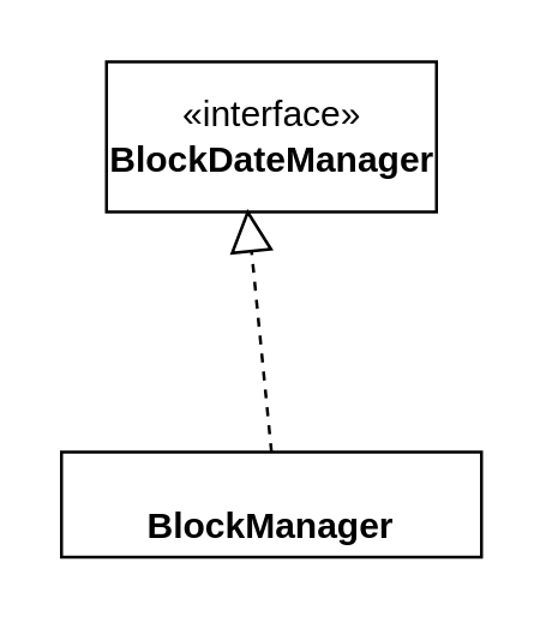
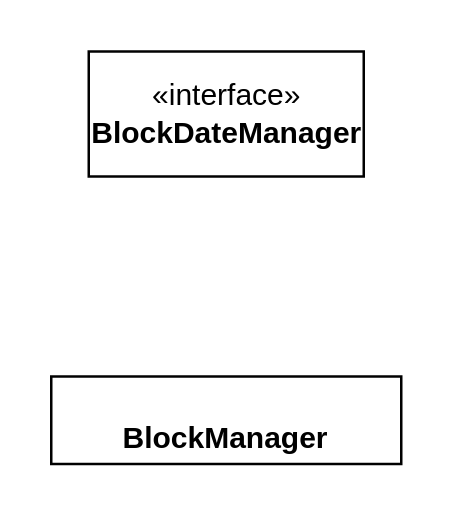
- <mxCell id="4" value="" style="endArrow=block;dashed=1;endFill=0;endSize=12;html=1;entryX=0.427;entryY=0.98;entryDx=0;entryDy=0;entryPerimeter=0;exitX=0.5;exitY=0;exitDx=0;exitDy=0;" edge="1" parent="1" source="3" target="2"><mxGeometry width="160" relative="1" as="geometry"><mxPoint x="-110" y="60" as="sourcePoint" /><mxPoint x="50" y="60" as="targetPoint" /></mxGeometry></mxCell>
